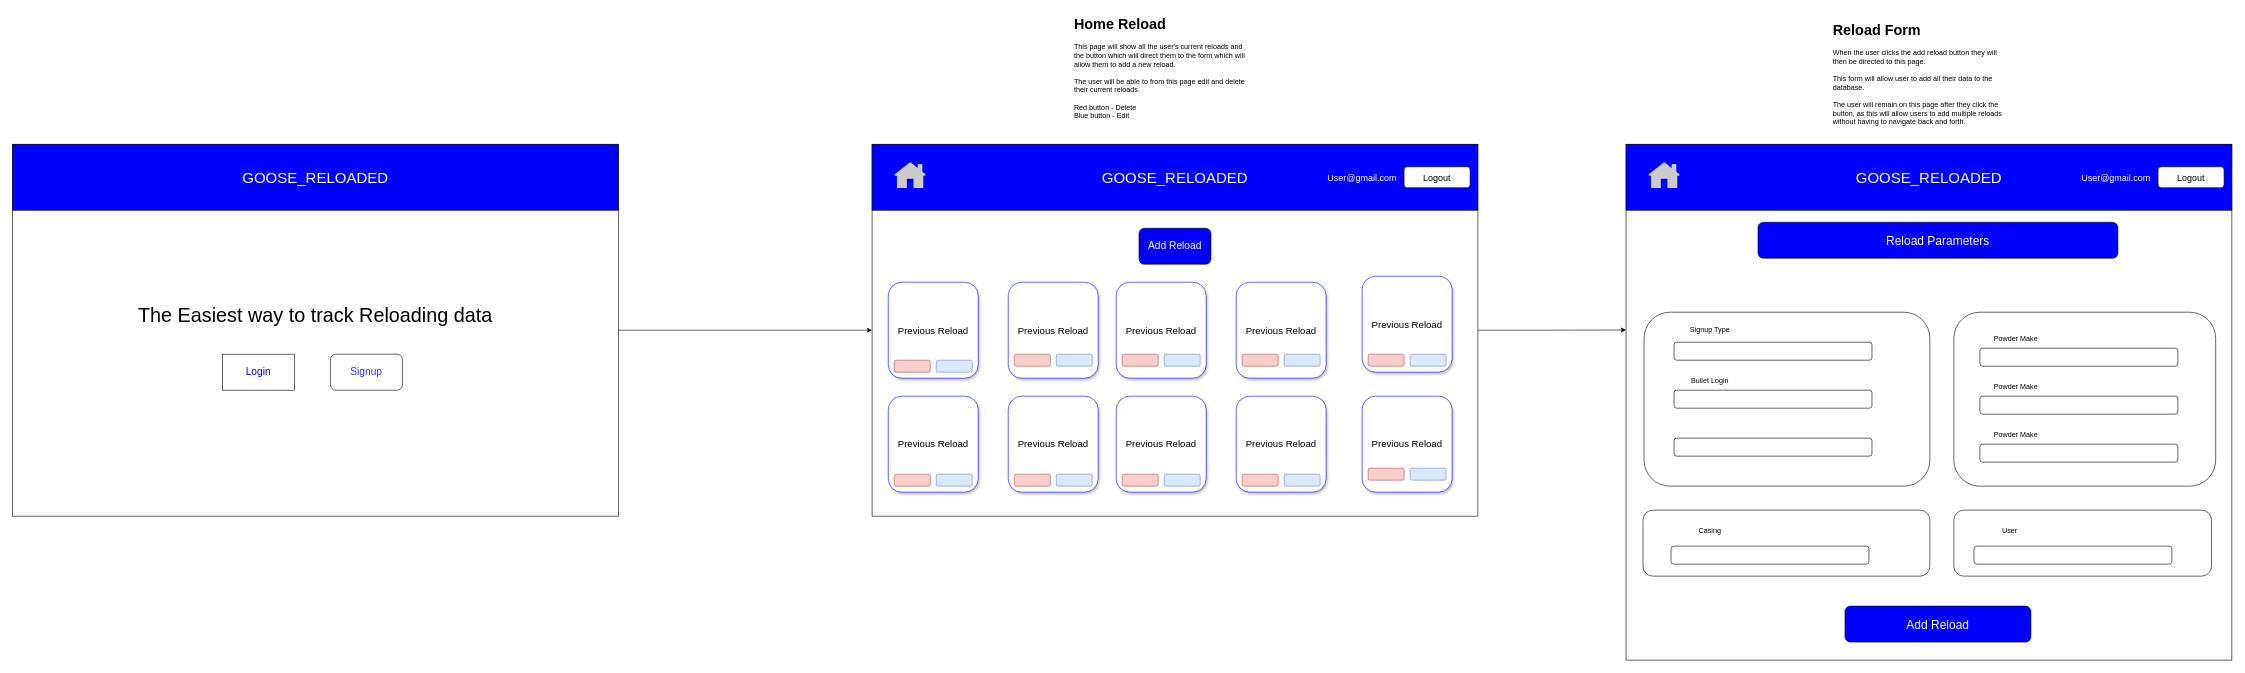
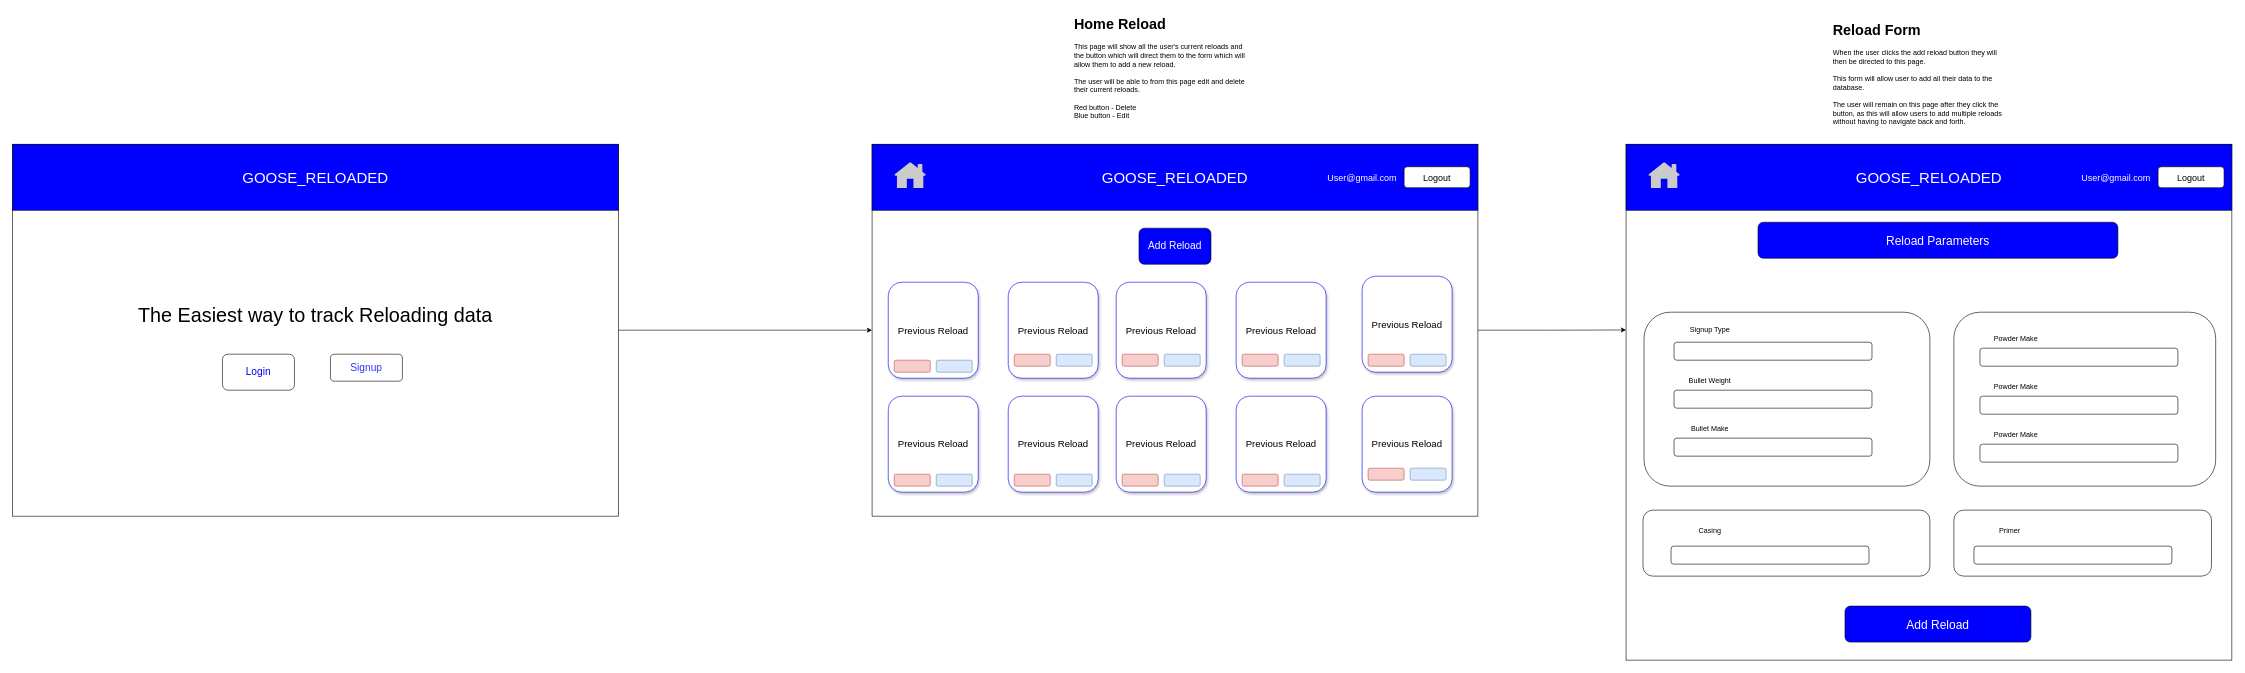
- <mxCell id="6" value="Login" style="whiteSpace=wrap;html=1;fontSize=17;fontColor=#0000FF;rounded=0;" parent="1" vertex="1"><mxGeometry x="370" y="590" width="120" height="60" as="geometry" /></mxCell>
+ <mxCell id="6" value="Login" style="rounded=1;whiteSpace=wrap;html=1;fontSize=17;fontColor=#0000FF;" parent="1" vertex="1"><mxGeometry x="370" y="590" width="120" height="60" as="geometry" /></mxCell>
- <mxCell id="7" value="Signup" style="rounded=1;whiteSpace=wrap;html=1;fontSize=17;fontColor=#3333FF;" parent="1" vertex="1"><mxGeometry x="550" y="590" width="120" height="60" as="geometry" /></mxCell>
+ <mxCell id="7" value="Signup" style="rounded=1;whiteSpace=wrap;html=1;fontSize=17;fontColor=#3333FF;" parent="1" vertex="1"><mxGeometry x="550" y="590" width="120" height="45" as="geometry" /></mxCell>
- <mxCell id="35" value="Bullet Login" style="text;html=1;strokeColor=none;fillColor=none;align=center;verticalAlign=middle;whiteSpace=wrap;rounded=0;" parent="1" vertex="1"><mxGeometry x="2790" y="620" width="120" height="30" as="geometry" /></mxCell>
+ <mxCell id="35" value="Bullet Weight" style="text;html=1;strokeColor=none;fillColor=none;align=center;verticalAlign=middle;whiteSpace=wrap;rounded=0;" parent="1" vertex="1"><mxGeometry x="2790" y="620" width="120" height="30" as="geometry" /></mxCell>
+ <mxCell id="37" value="Bullet Make" style="text;html=1;strokeColor=none;fillColor=none;align=center;verticalAlign=middle;whiteSpace=wrap;rounded=0;" parent="1" vertex="1"><mxGeometry x="2790" y="700" width="120" height="30" as="geometry" /></mxCell>
- <mxCell id="50" value="User" style="text;html=1;strokeColor=none;fillColor=none;align=center;verticalAlign=middle;whiteSpace=wrap;rounded=0;" parent="1" vertex="1"><mxGeometry x="3290" y="870" width="120" height="30" as="geometry" /></mxCell>
+ <mxCell id="50" value="Primer" style="text;html=1;strokeColor=none;fillColor=none;align=center;verticalAlign=middle;whiteSpace=wrap;rounded=0;" parent="1" vertex="1"><mxGeometry x="3290" y="870" width="120" height="30" as="geometry" /></mxCell>
